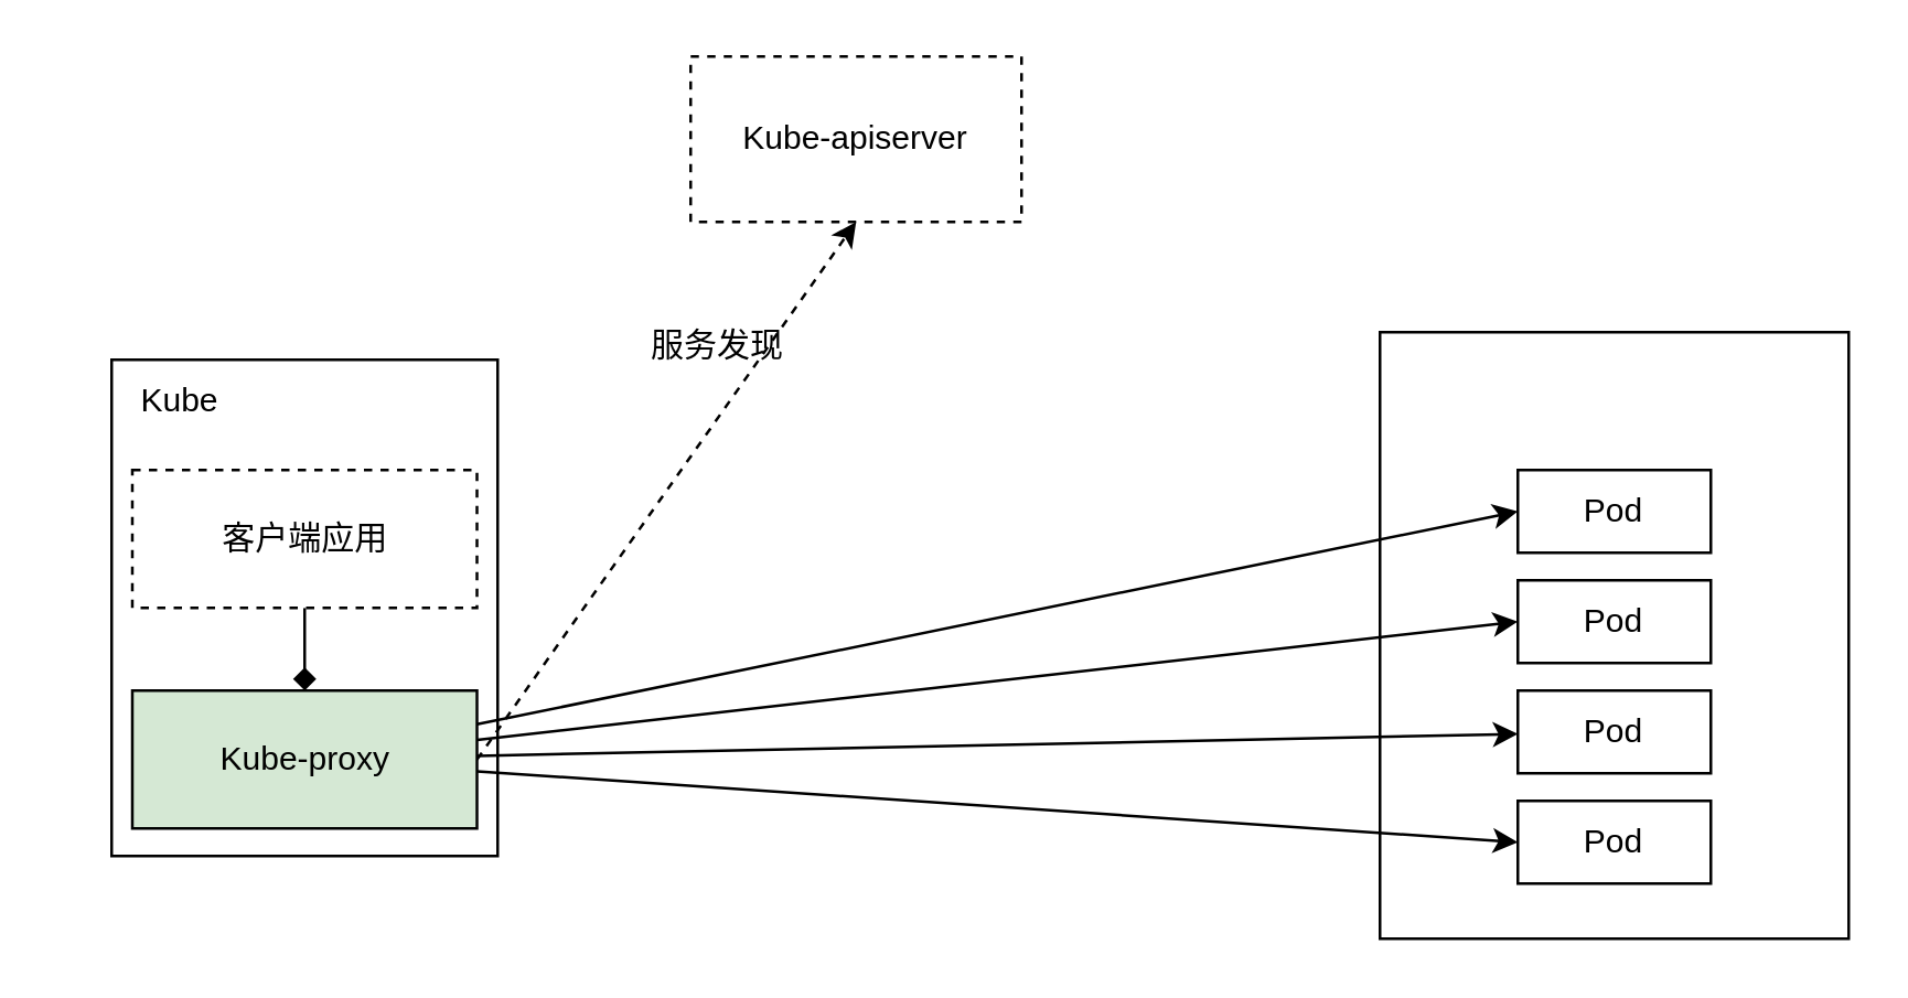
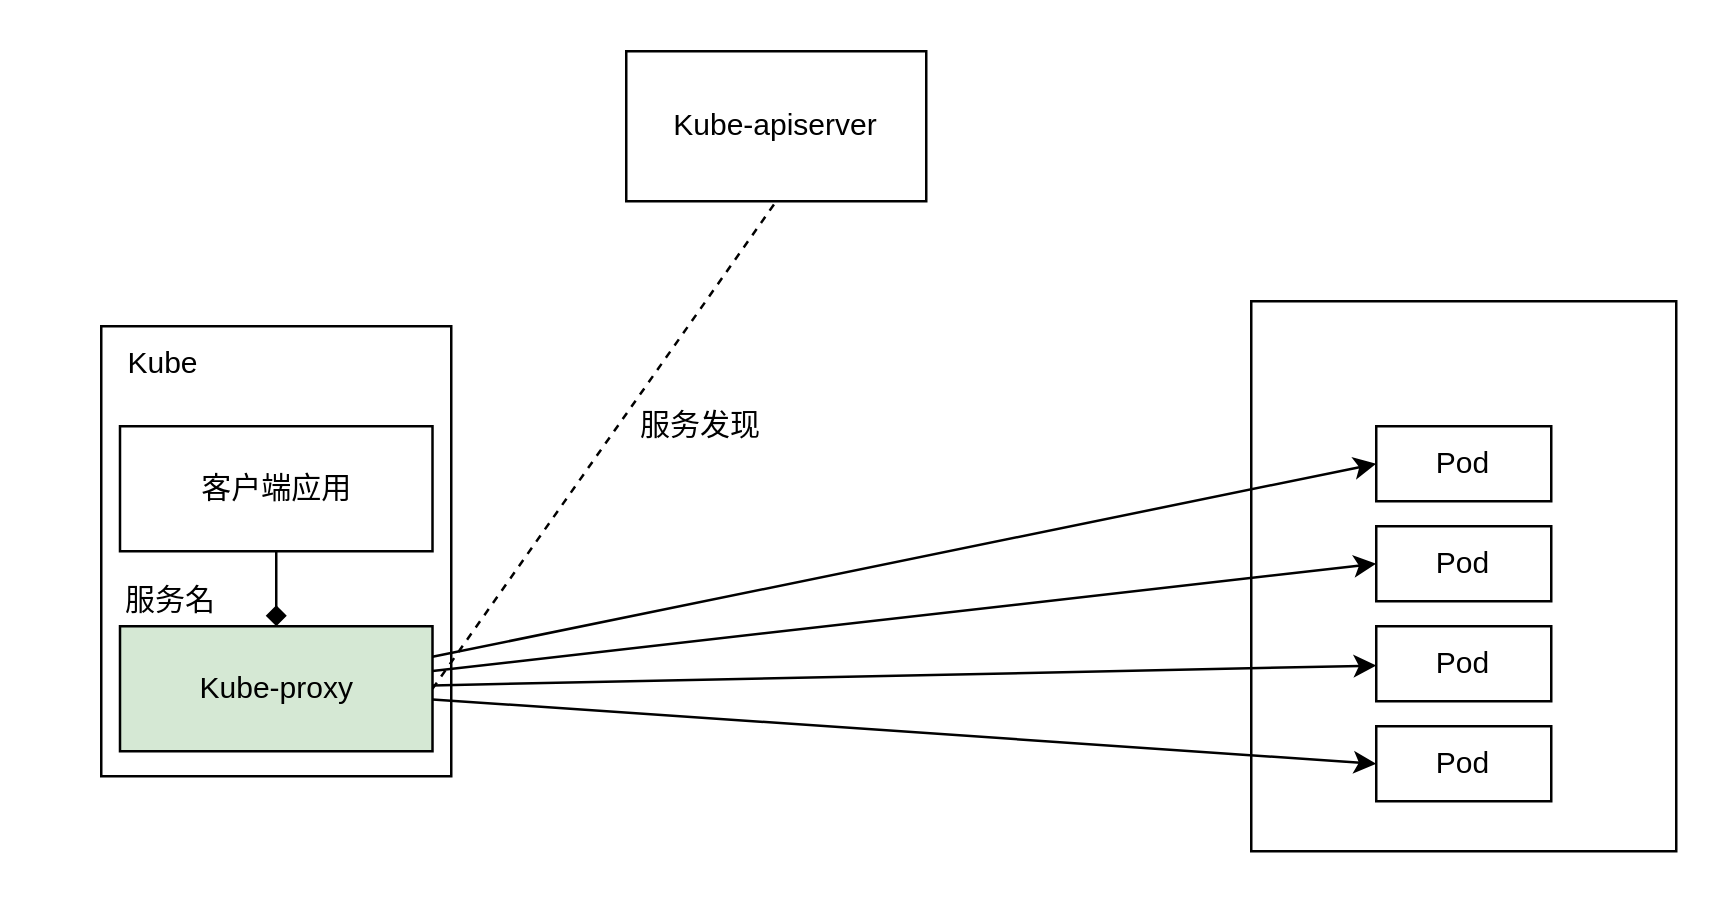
- <mxCell id="3" value="Kube-apiserver" style="rounded=0;whiteSpace=wrap;html=1;dashed=1;" vertex="1" parent="1"><mxGeometry x="250" y="20" width="120" height="60" as="geometry" /></mxCell>
+ <mxCell id="3" value="Kube-apiserver" style="rounded=0;whiteSpace=wrap;html=1;" vertex="1" parent="1"><mxGeometry x="250" y="20" width="120" height="60" as="geometry" /></mxCell>
- <mxCell id="7" style="rounded=0;orthogonalLoop=1;jettySize=auto;html=1;dashed=1;exitX=1;exitY=0.5;exitDx=0;exitDy=0;entryX=0.5;entryY=1;entryDx=0;entryDy=0;" edge="1" parent="1" source="12" target="3"><mxGeometry relative="1" as="geometry" /></mxCell>
+ <mxCell id="7" style="rounded=0;orthogonalLoop=1;jettySize=auto;html=1;dashed=1;exitX=1;exitY=0.5;exitDx=0;exitDy=0;entryX=0.5;entryY=1;entryDx=0;entryDy=0;endArrow=none;" edge="1" parent="1" source="12" target="3"><mxGeometry relative="1" as="geometry" /></mxCell>
- <mxCell id="15" value="服务发现" style="text;html=1;strokeColor=none;fillColor=none;align=center;verticalAlign=middle;whiteSpace=wrap;rounded=0;" vertex="1" parent="1"><mxGeometry x="220" y="115" width="80" height="20" as="geometry" /></mxCell>
+ <mxCell id="15" value="服务发现" style="text;html=1;strokeColor=none;fillColor=none;align=center;verticalAlign=middle;whiteSpace=wrap;rounded=0;" vertex="1" parent="1"><mxGeometry x="240" y="160" width="80" height="20" as="geometry" /></mxCell>
- <mxCell id="6" value="客户端应用" style="rounded=0;whiteSpace=wrap;html=1;dashed=1;" vertex="1" parent="1"><mxGeometry x="47.5" y="170" width="125" height="50" as="geometry" /></mxCell>
+ <mxCell id="6" value="客户端应用" style="rounded=0;whiteSpace=wrap;html=1;" vertex="1" parent="1"><mxGeometry x="47.5" y="170" width="125" height="50" as="geometry" /></mxCell>
+ <mxCell id="14" value="服务名" style="text;html=1;strokeColor=none;fillColor=none;align=center;verticalAlign=middle;whiteSpace=wrap;rounded=0;" vertex="1" parent="1"><mxGeometry x="47.5" y="230" width="40" height="20" as="geometry" /></mxCell>
